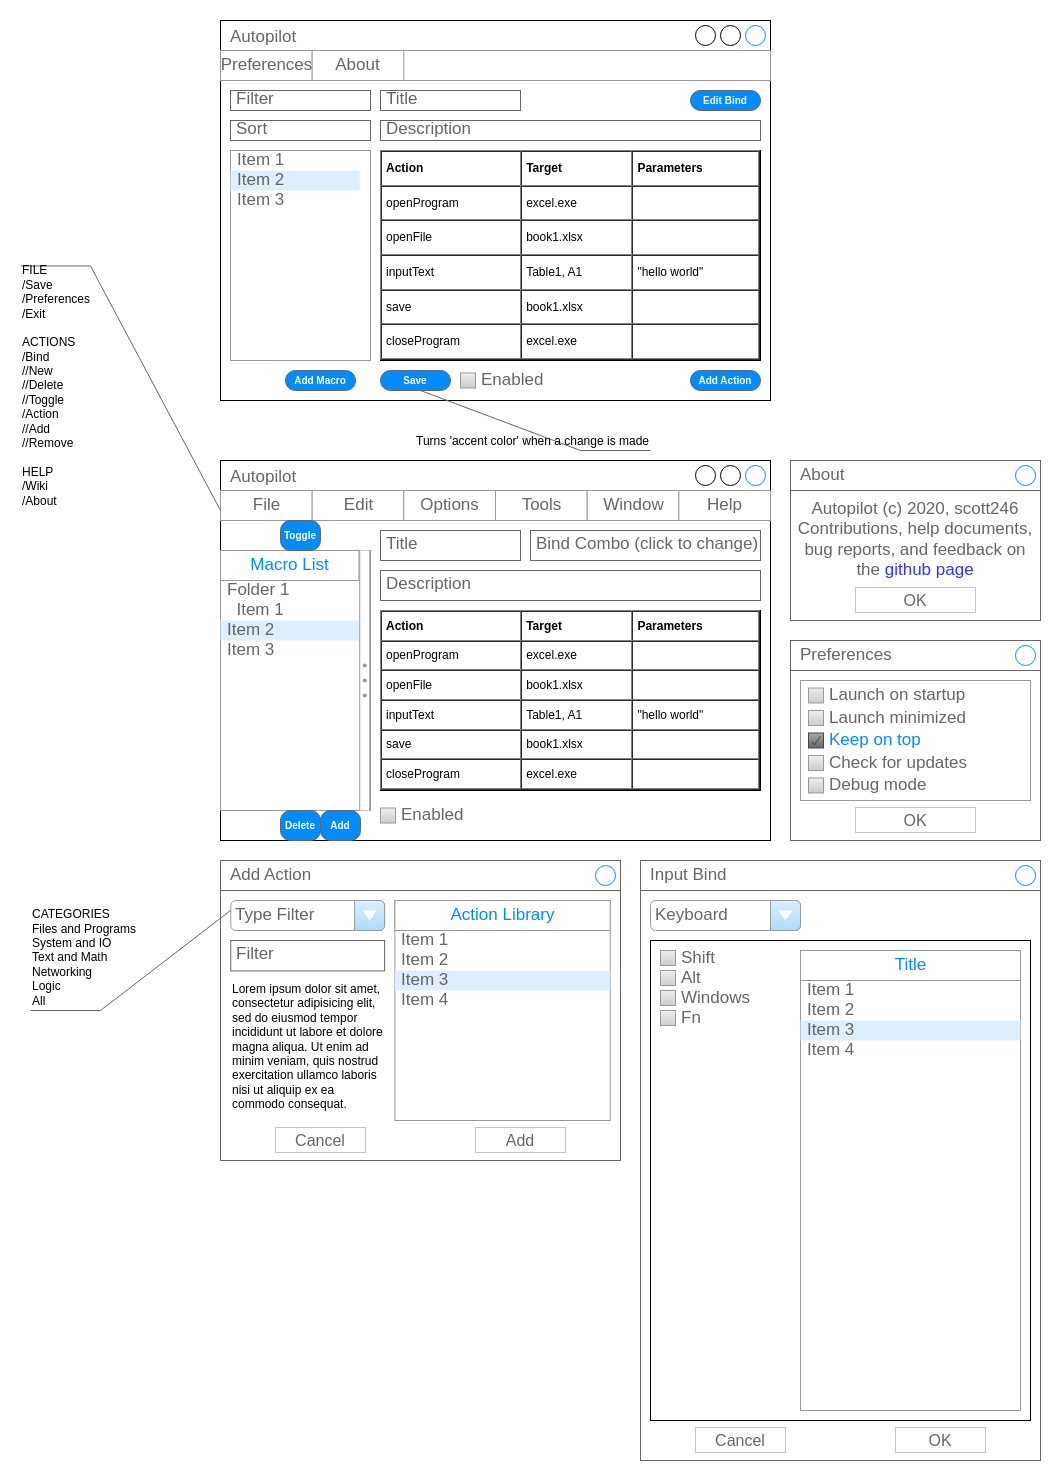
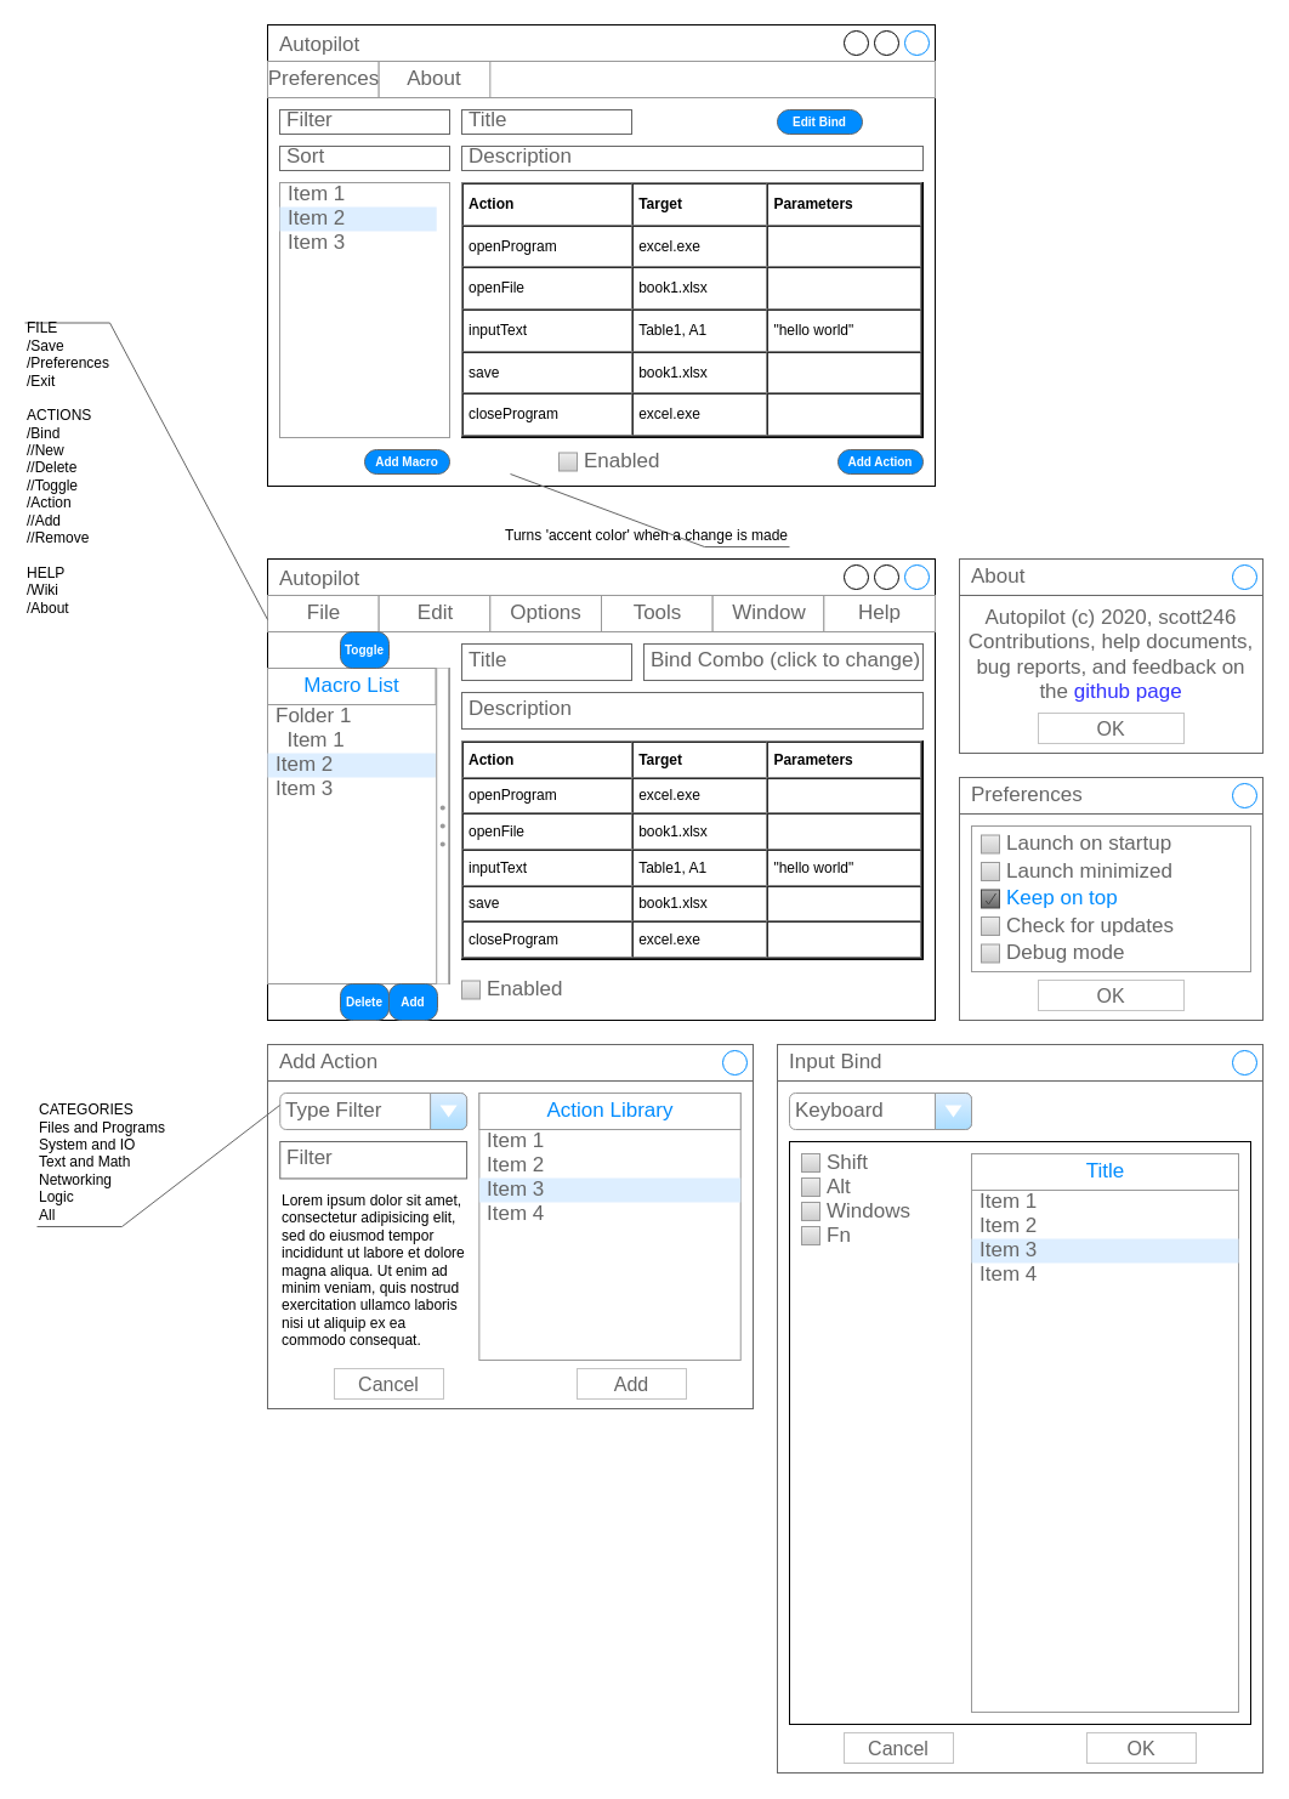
- <mxCell id="85" value="Edit Bind" style="strokeWidth=1;shadow=0;dashed=0;align=center;html=1;shape=mxgraph.mockup.buttons.button;strokeColor=#666666;fontColor=#ffffff;mainText=;buttonStyle=round;fontSize=10;fontStyle=1;fillColor=#008cff;whiteSpace=wrap;" parent="1" vertex="1"><mxGeometry x="690" y="90" width="70" height="20" as="geometry" /></mxCell>
+ <mxCell id="85" value="Edit Bind" style="strokeWidth=1;shadow=0;dashed=0;align=center;html=1;shape=mxgraph.mockup.buttons.button;strokeColor=#666666;fontColor=#ffffff;mainText=;buttonStyle=round;fontSize=10;fontStyle=1;fillColor=#008cff;whiteSpace=wrap;" parent="1" vertex="1"><mxGeometry x="640" y="90" width="70" height="20" as="geometry" /></mxCell>
- <mxCell id="81" value="Add Macro" style="strokeWidth=1;shadow=0;dashed=0;align=center;html=1;shape=mxgraph.mockup.buttons.button;strokeColor=#666666;fontColor=#ffffff;mainText=;buttonStyle=round;fontSize=10;fontStyle=1;fillColor=#008cff;whiteSpace=wrap;" parent="1" vertex="1"><mxGeometry x="285" y="370" width="70" height="20" as="geometry" /></mxCell>
+ <mxCell id="81" value="Add Macro" style="strokeWidth=1;shadow=0;dashed=0;align=center;html=1;shape=mxgraph.mockup.buttons.button;strokeColor=#666666;fontColor=#ffffff;mainText=;buttonStyle=round;fontSize=10;fontStyle=1;fillColor=#008cff;whiteSpace=wrap;" parent="1" vertex="1"><mxGeometry x="300" y="370" width="70" height="20" as="geometry" /></mxCell>
- <mxCell id="84" value="Save" style="strokeWidth=1;shadow=0;dashed=0;align=center;html=1;shape=mxgraph.mockup.buttons.button;strokeColor=#666666;fontColor=#ffffff;mainText=;buttonStyle=round;fontSize=10;fontStyle=1;fillColor=#008cff;whiteSpace=wrap;" parent="1" vertex="1"><mxGeometry x="380" y="370" width="70" height="20" as="geometry" /></mxCell>
